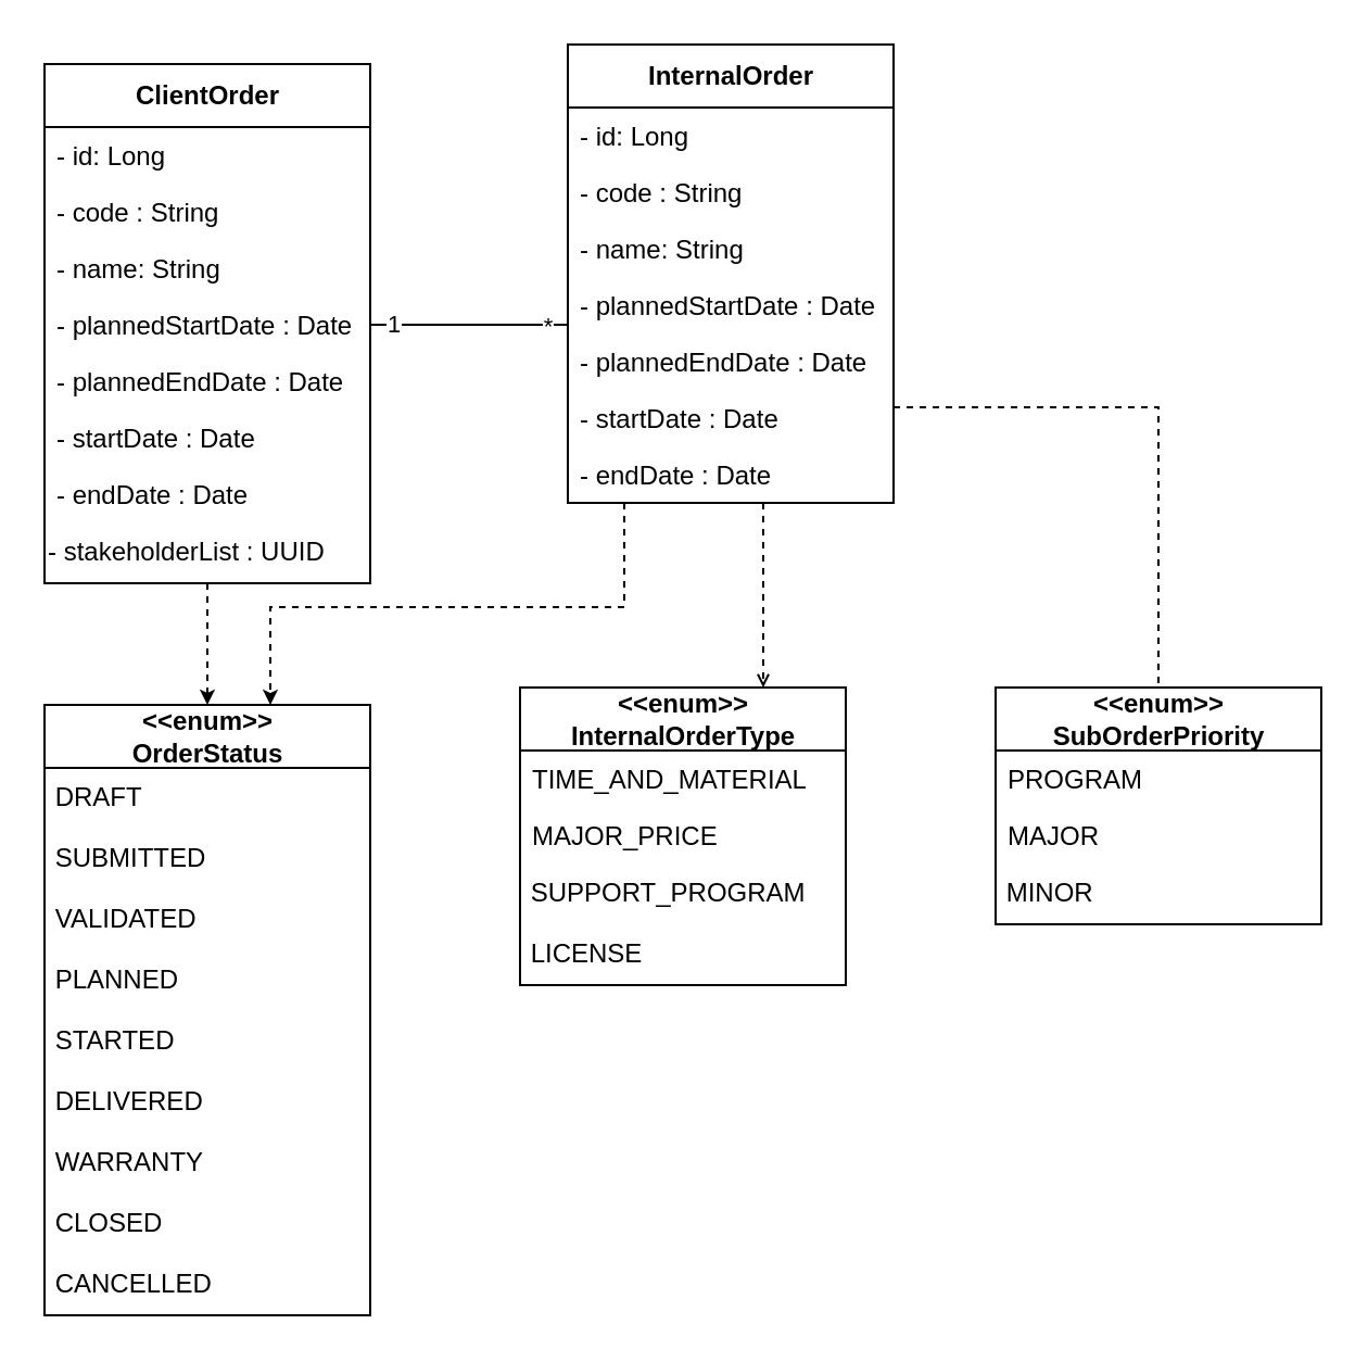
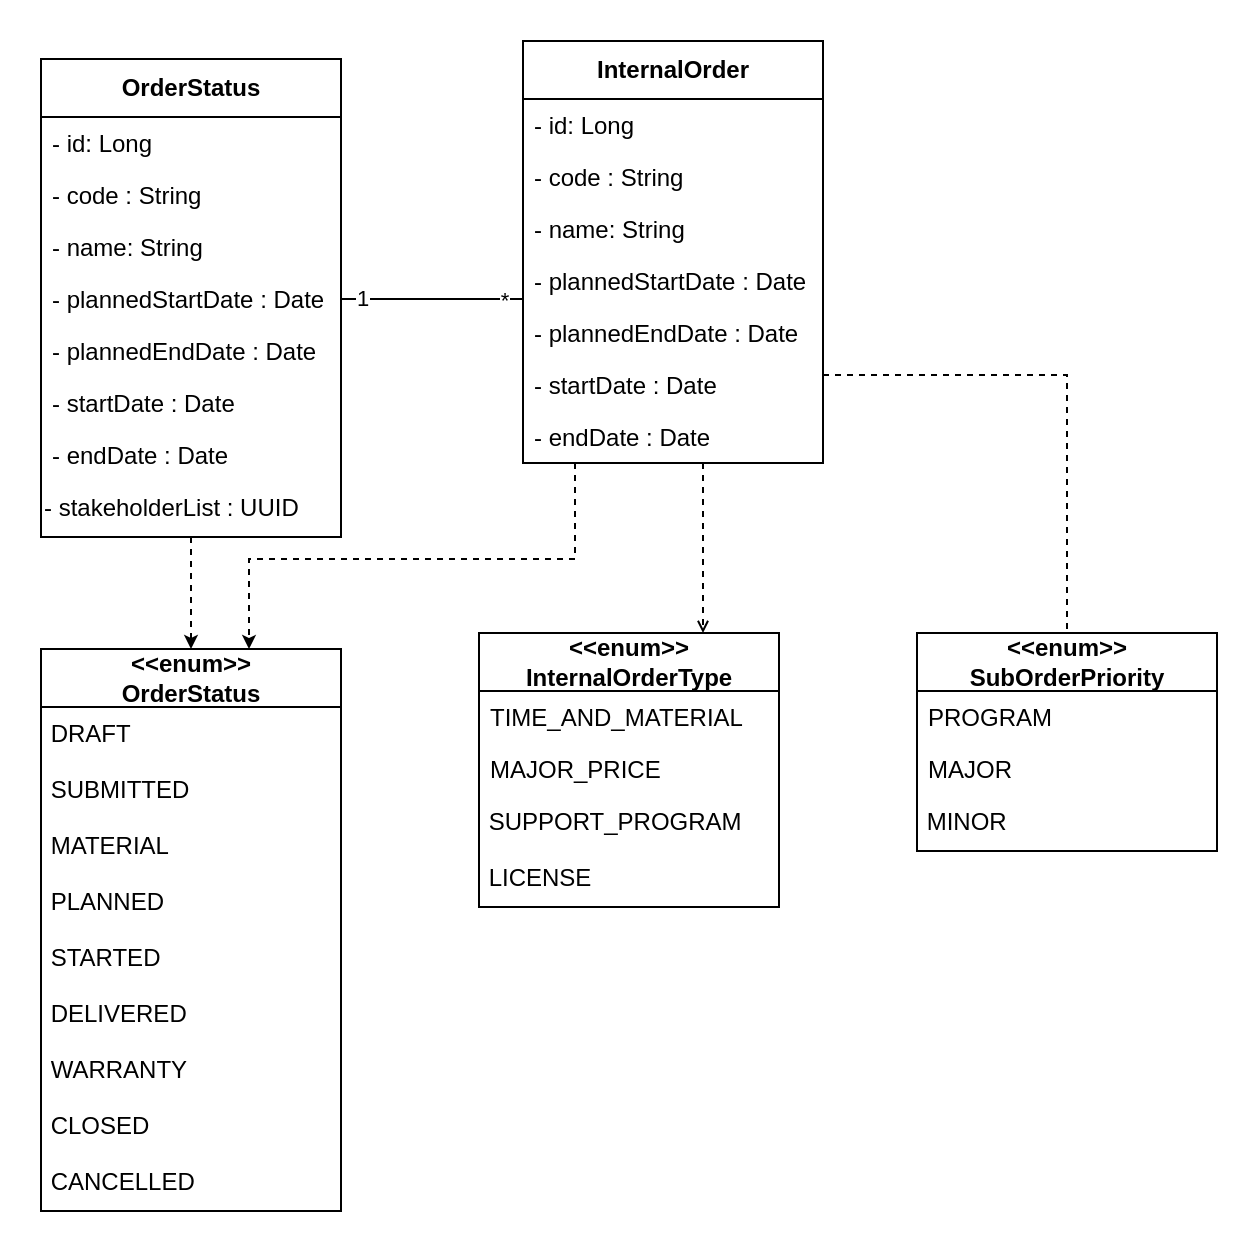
- <mxCell id="25" value="&lt;div&gt;&lt;b&gt;ClientOrder&lt;/b&gt;&lt;/div&gt;" style="swimlane;fontStyle=0;align=center;verticalAlign=middle;childLayout=stackLayout;horizontal=1;startSize=29;horizontalStack=0;resizeParent=1;resizeParentMax=0;resizeLast=0;collapsible=0;marginBottom=0;html=1;fontSize=12;labelPosition=center;verticalLabelPosition=middle;container=0;strokeColor=default;swimlaneLine=1;rounded=0;shadow=0;glass=0;sketch=0;perimeterSpacing=0;" parent="1" vertex="1"><mxGeometry x="20" y="29" width="150" height="239" as="geometry" /></mxCell>
+ <mxCell id="25" value="&lt;div&gt;&lt;b&gt;OrderStatus&lt;/b&gt;&lt;/div&gt;" style="swimlane;fontStyle=0;align=center;verticalAlign=middle;childLayout=stackLayout;horizontal=1;startSize=29;horizontalStack=0;resizeParent=1;resizeParentMax=0;resizeLast=0;collapsible=0;marginBottom=0;html=1;fontSize=12;labelPosition=center;verticalLabelPosition=middle;container=0;strokeColor=default;swimlaneLine=1;rounded=0;shadow=0;glass=0;sketch=0;perimeterSpacing=0;" parent="1" vertex="1"><mxGeometry x="20" y="29" width="150" height="239" as="geometry" /></mxCell>
- <mxCell id="13" value="&amp;nbsp;VALIDATED" style="text;whiteSpace=wrap;html=1;fontStyle=0" parent="10" vertex="1"><mxGeometry y="85" width="150" height="28" as="geometry" /></mxCell>
+ <mxCell id="13" value="&amp;nbsp;MATERIAL" style="text;whiteSpace=wrap;html=1;fontStyle=0" parent="10" vertex="1"><mxGeometry y="85" width="150" height="28" as="geometry" /></mxCell>
